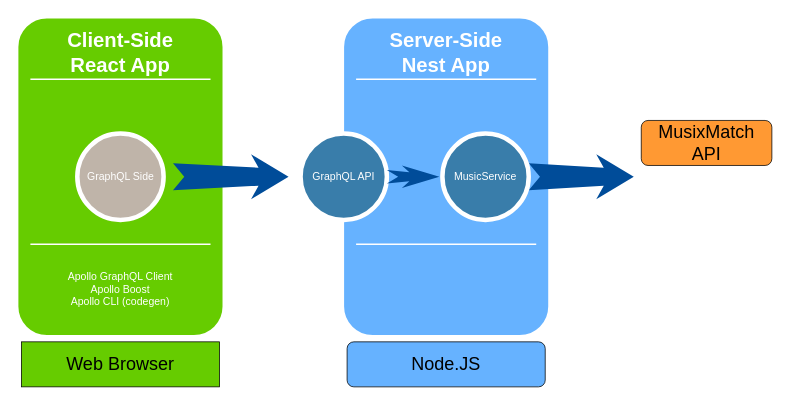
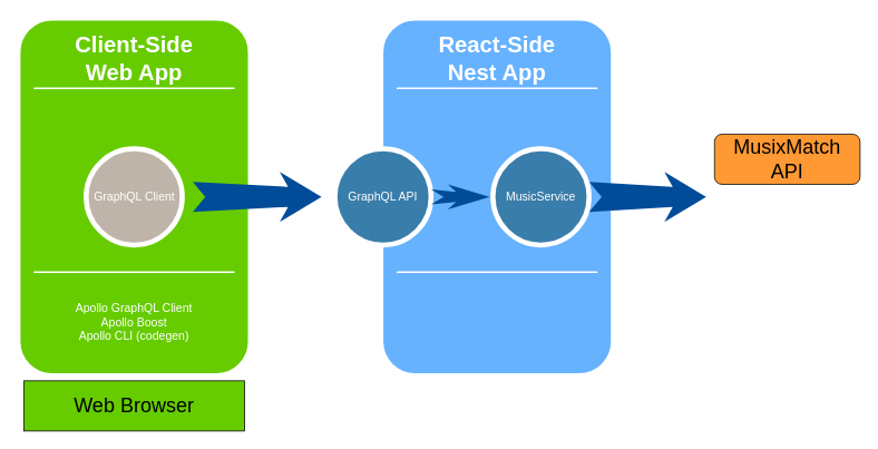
- <mxCell id="3" value="Client-Side&lt;br&gt;React App" style="text;html=1;strokeColor=none;fillColor=none;align=center;verticalAlign=middle;whiteSpace=wrap;rounded=0;shadow=0;fontSize=27;fontColor=#FFFFFF;fontStyle=1" parent="1" vertex="1"><mxGeometry x="20" y="40" width="280" height="60" as="geometry" /></mxCell>
+ <mxCell id="3" value="Client-Side&lt;br&gt;Web App" style="text;html=1;strokeColor=none;fillColor=none;align=center;verticalAlign=middle;whiteSpace=wrap;rounded=0;shadow=0;fontSize=27;fontColor=#FFFFFF;fontStyle=1" parent="1" vertex="1"><mxGeometry x="20" y="40" width="280" height="60" as="geometry" /></mxCell>
- <mxCell id="10" value="Server-Side&lt;br&gt;Nest App&lt;br&gt;" style="text;html=1;strokeColor=none;fillColor=none;align=center;verticalAlign=middle;whiteSpace=wrap;rounded=0;shadow=0;fontSize=27;fontColor=#FFFFFF;fontStyle=1" parent="1" vertex="1"><mxGeometry x="454" y="40" width="280" height="60" as="geometry" /></mxCell>
+ <mxCell id="10" value="React-Side&lt;br&gt;Nest App&lt;br&gt;" style="text;html=1;strokeColor=none;fillColor=none;align=center;verticalAlign=middle;whiteSpace=wrap;rounded=0;shadow=0;fontSize=27;fontColor=#FFFFFF;fontStyle=1" parent="1" vertex="1"><mxGeometry x="454" y="40" width="280" height="60" as="geometry" /></mxCell>
- <mxCell id="7" value="GraphQL Side" style="ellipse;whiteSpace=wrap;html=1;rounded=0;shadow=0;strokeWidth=6;fontSize=14;align=center;fillColor=#BFB4A9;strokeColor=#FFFFFF;fontColor=#FFFFFF;" parent="1" vertex="1"><mxGeometry x="102.5" y="177.5" width="115" height="115" as="geometry" /></mxCell>
+ <mxCell id="7" value="GraphQL Client" style="ellipse;whiteSpace=wrap;html=1;rounded=0;shadow=0;strokeWidth=6;fontSize=14;align=center;fillColor=#BFB4A9;strokeColor=#FFFFFF;fontColor=#FFFFFF;" parent="1" vertex="1"><mxGeometry x="102.5" y="177.5" width="115" height="115" as="geometry" /></mxCell>
- <mxCell id="15" value="Node.JS" style="rounded=1;whiteSpace=wrap;html=1;fillColor=#66B2FF;fontSize=24;" vertex="1" parent="1"><mxGeometry x="462" y="455" width="264" height="60" as="geometry" /></mxCell>
